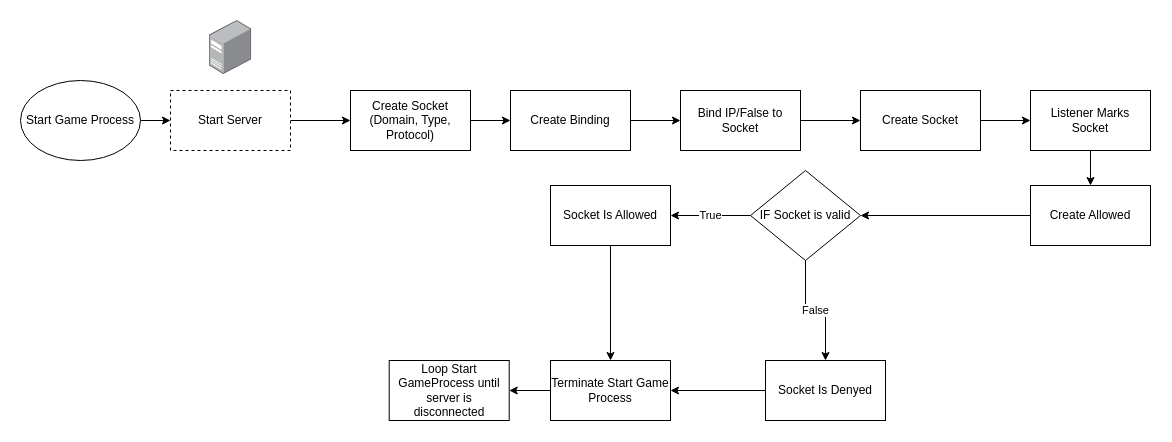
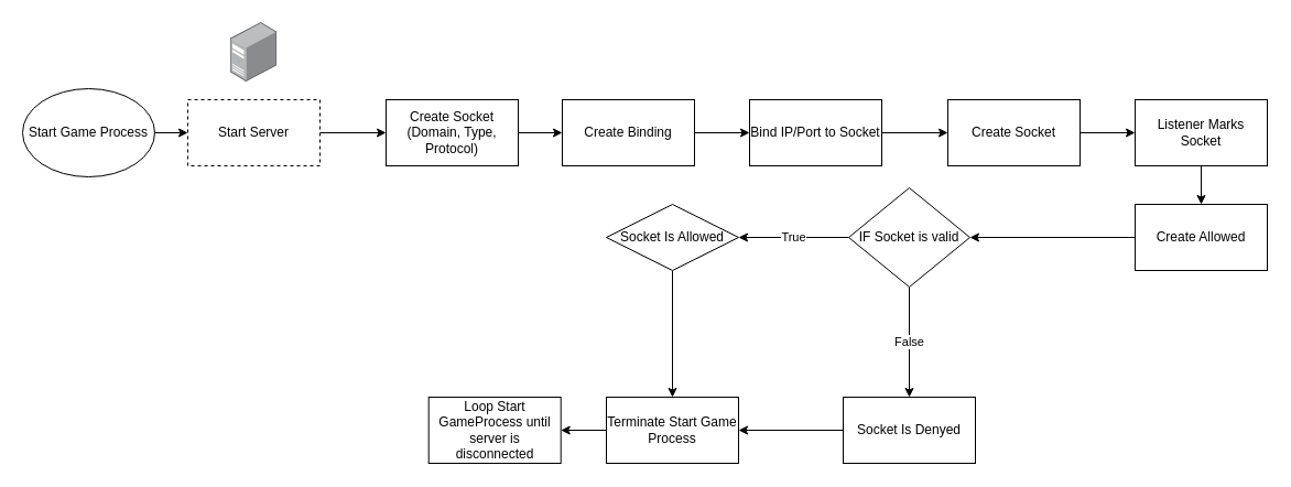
- <mxCell id="12" value="Bind IP/False to Socket" style="whiteSpace=wrap;html=1;" vertex="1" parent="1"><mxGeometry x="680" y="90" width="120" height="60" as="geometry" /></mxCell>
+ <mxCell id="12" value="Bind IP/Port to Socket" style="whiteSpace=wrap;html=1;" vertex="1" parent="1"><mxGeometry x="680" y="90" width="120" height="60" as="geometry" /></mxCell>
- <mxCell id="20" value="Socket Is Allowed" style="whiteSpace=wrap;html=1;" vertex="1" parent="1"><mxGeometry x="550" y="185" width="120" height="60" as="geometry" /></mxCell>
+ <mxCell id="20" value="Socket Is Allowed" style="rhombus;whiteSpace=wrap;html=1;" vertex="1" parent="1"><mxGeometry x="550" y="185" width="120" height="60" as="geometry" /></mxCell>
- <mxCell id="19" value="IF Socket is valid" style="rhombus;whiteSpace=wrap;html=1;" vertex="1" parent="1"><mxGeometry x="750" y="170" width="110" height="90" as="geometry" /></mxCell>
+ <mxCell id="19" value="IF Socket is valid" style="rhombus;whiteSpace=wrap;html=1;" vertex="1" parent="1"><mxGeometry x="770" y="170" width="110" height="90" as="geometry" /></mxCell>
